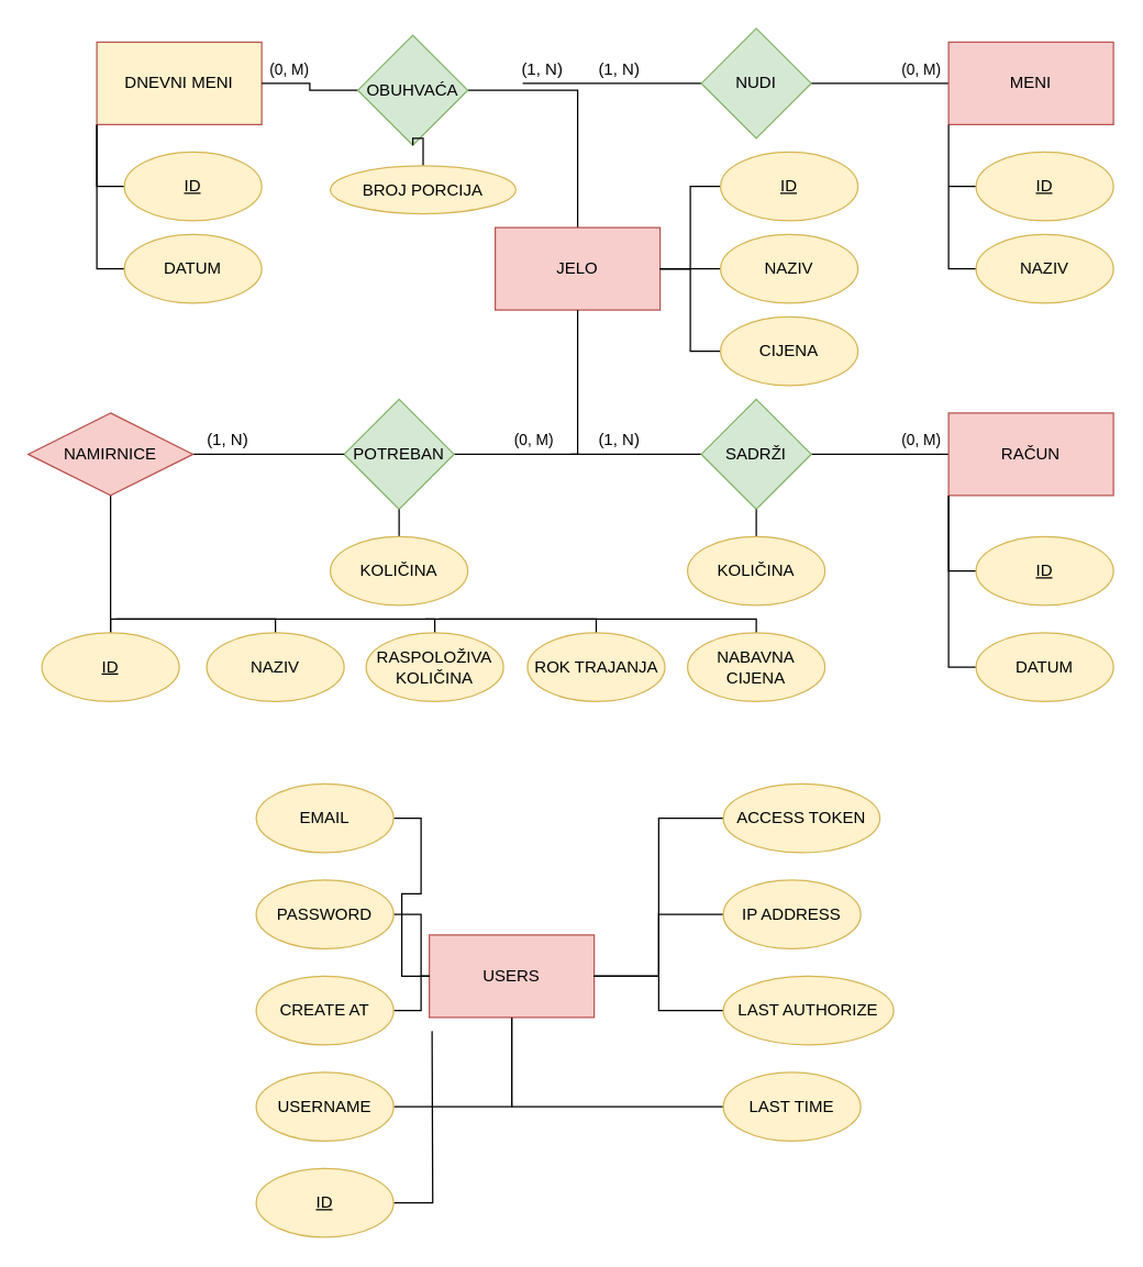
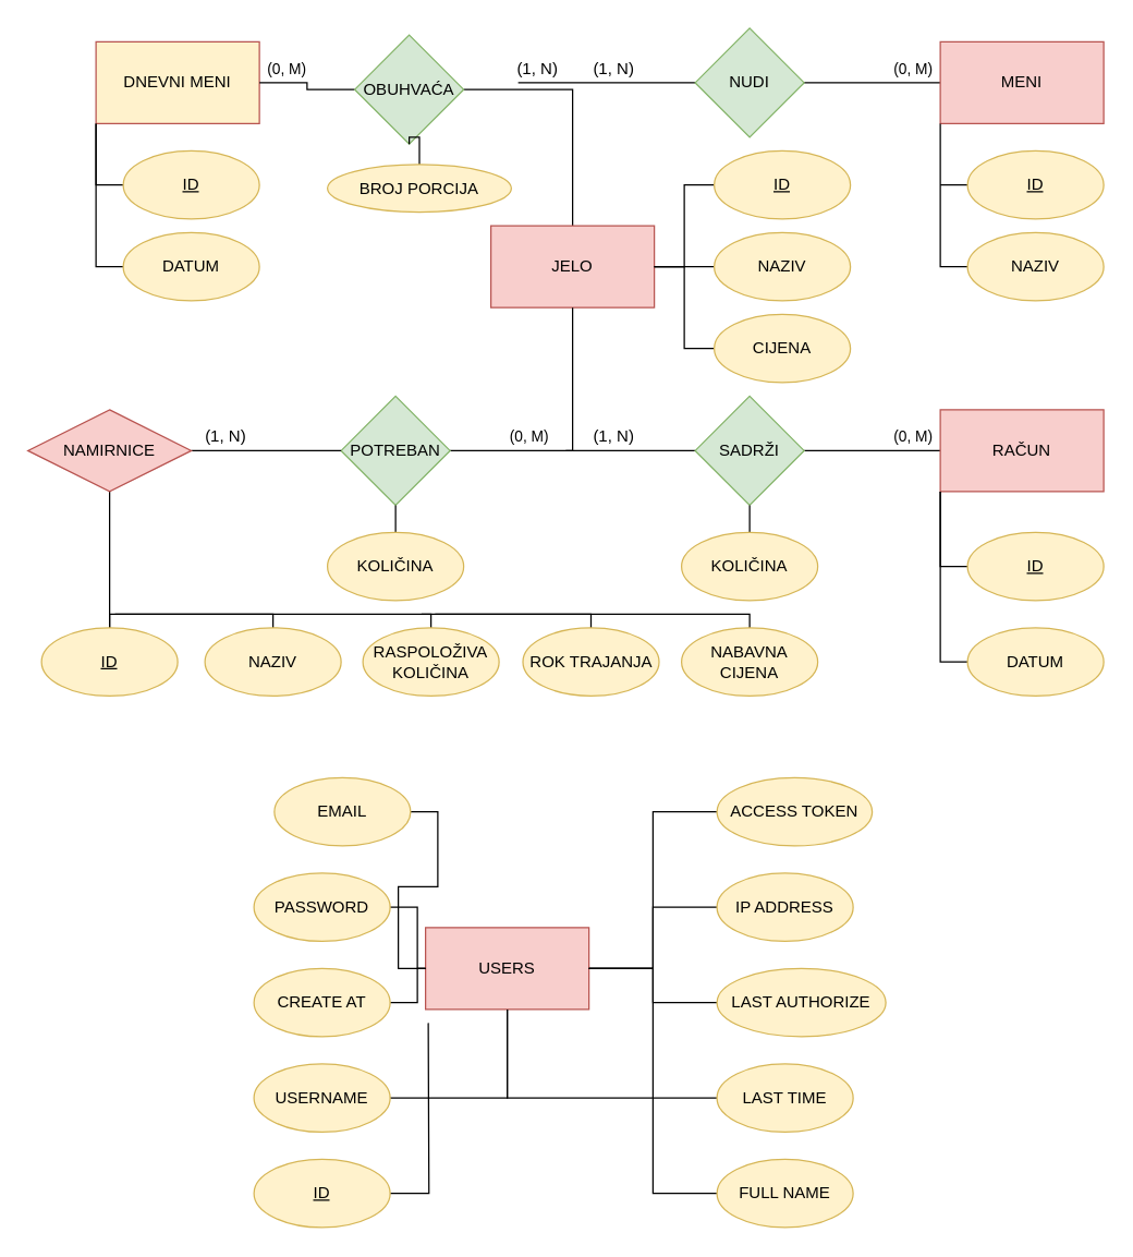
- <mxCell id="72" value="EMAIL" style="ellipse;whiteSpace=wrap;html=1;glass=0;fillColor=#fff2cc;strokeColor=#d6b656;" vertex="1" parent="1"><mxGeometry x="186" y="570" width="100" height="50" as="geometry" /></mxCell>
+ <mxCell id="72" value="EMAIL" style="ellipse;whiteSpace=wrap;html=1;glass=0;fillColor=#fff2cc;strokeColor=#d6b656;" vertex="1" parent="1"><mxGeometry x="201" y="570" width="100" height="50" as="geometry" /></mxCell>
+ <mxCell id="73" style="edgeStyle=orthogonalEdgeStyle;rounded=0;orthogonalLoop=1;jettySize=auto;html=1;entryX=1;entryY=0.5;entryDx=0;entryDy=0;endArrow=none;endFill=0;" edge="1" parent="1" source="74" target="62"><mxGeometry relative="1" as="geometry" /></mxCell>
+ <mxCell id="74" value="FULL NAME" style="ellipse;whiteSpace=wrap;html=1;glass=0;fontStyle=0;fillColor=#fff2cc;strokeColor=#d6b656;" vertex="1" parent="1"><mxGeometry x="526" y="850" width="100" height="50" as="geometry" /></mxCell>
